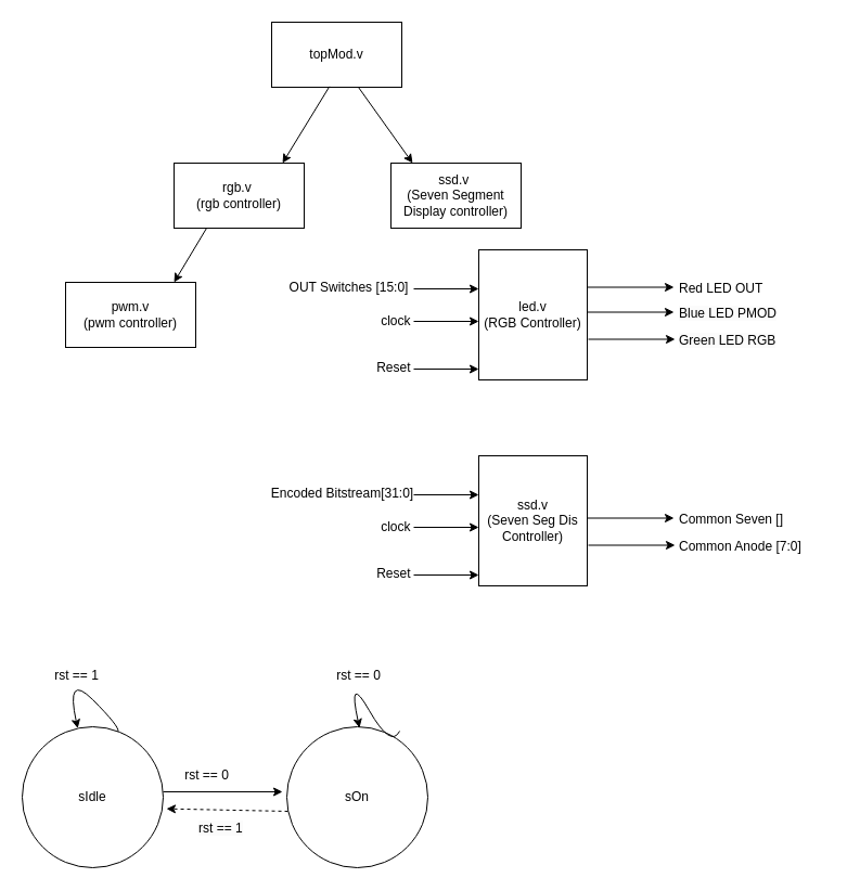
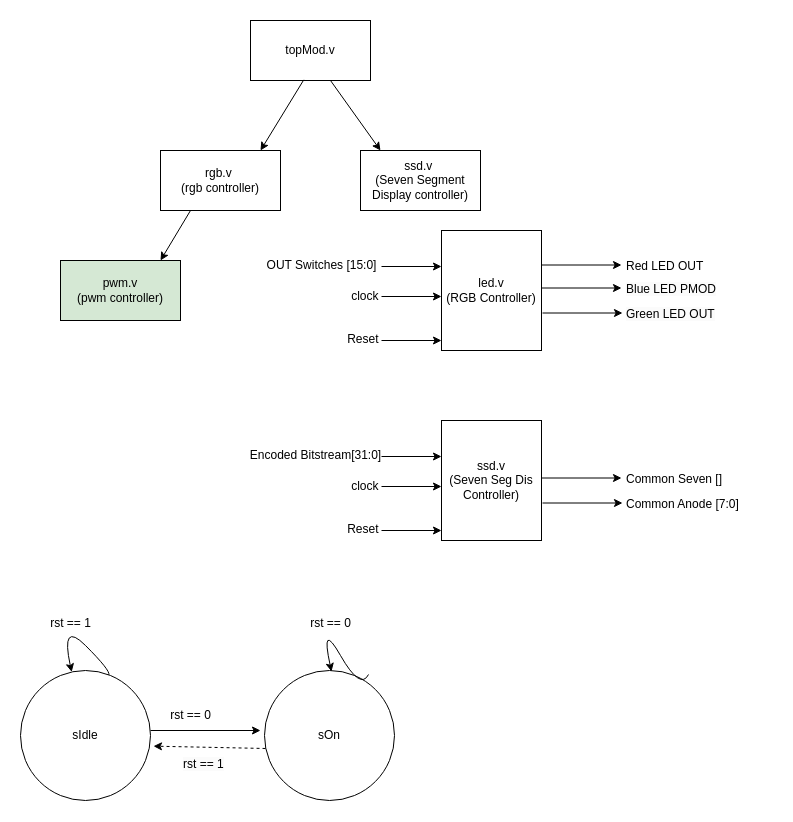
- <mxCell id="8" value="pwm.v&lt;div&gt;(pwm controller)&lt;/div&gt;" style="rounded=0;whiteSpace=wrap;html=1;" vertex="1" parent="1"><mxGeometry x="60" y="260" width="120" height="60" as="geometry" /></mxCell>
+ <mxCell id="8" value="pwm.v&lt;div&gt;(pwm controller)&lt;/div&gt;" style="rounded=0;whiteSpace=wrap;html=1;fillColor=#d5e8d4;" vertex="1" parent="1"><mxGeometry x="60" y="260" width="120" height="60" as="geometry" /></mxCell>
- <mxCell id="21" value="&lt;span style=&quot;color: rgb(0, 0, 0); font-family: Helvetica; font-size: 12px; font-style: normal; font-variant-ligatures: normal; font-variant-caps: normal; font-weight: 400; letter-spacing: normal; orphans: 2; text-align: center; text-indent: 0px; text-transform: none; widows: 2; word-spacing: 0px; -webkit-text-stroke-width: 0px; white-space: nowrap; background-color: rgb(251, 251, 251); text-decoration-thickness: initial; text-decoration-style: initial; text-decoration-color: initial; float: none; display: inline !important;&quot;&gt;Green LED RGB&lt;/span&gt;" style="text;whiteSpace=wrap;html=1;" vertex="1" parent="1"><mxGeometry x="624" y="300" width="110" height="40" as="geometry" /></mxCell>
+ <mxCell id="21" value="&lt;span style=&quot;color: rgb(0, 0, 0); font-family: Helvetica; font-size: 12px; font-style: normal; font-variant-ligatures: normal; font-variant-caps: normal; font-weight: 400; letter-spacing: normal; orphans: 2; text-align: center; text-indent: 0px; text-transform: none; widows: 2; word-spacing: 0px; -webkit-text-stroke-width: 0px; white-space: nowrap; background-color: rgb(251, 251, 251); text-decoration-thickness: initial; text-decoration-style: initial; text-decoration-color: initial; float: none; display: inline !important;&quot;&gt;Green LED OUT&lt;/span&gt;" style="text;whiteSpace=wrap;html=1;" vertex="1" parent="1"><mxGeometry x="624" y="300" width="110" height="40" as="geometry" /></mxCell>
